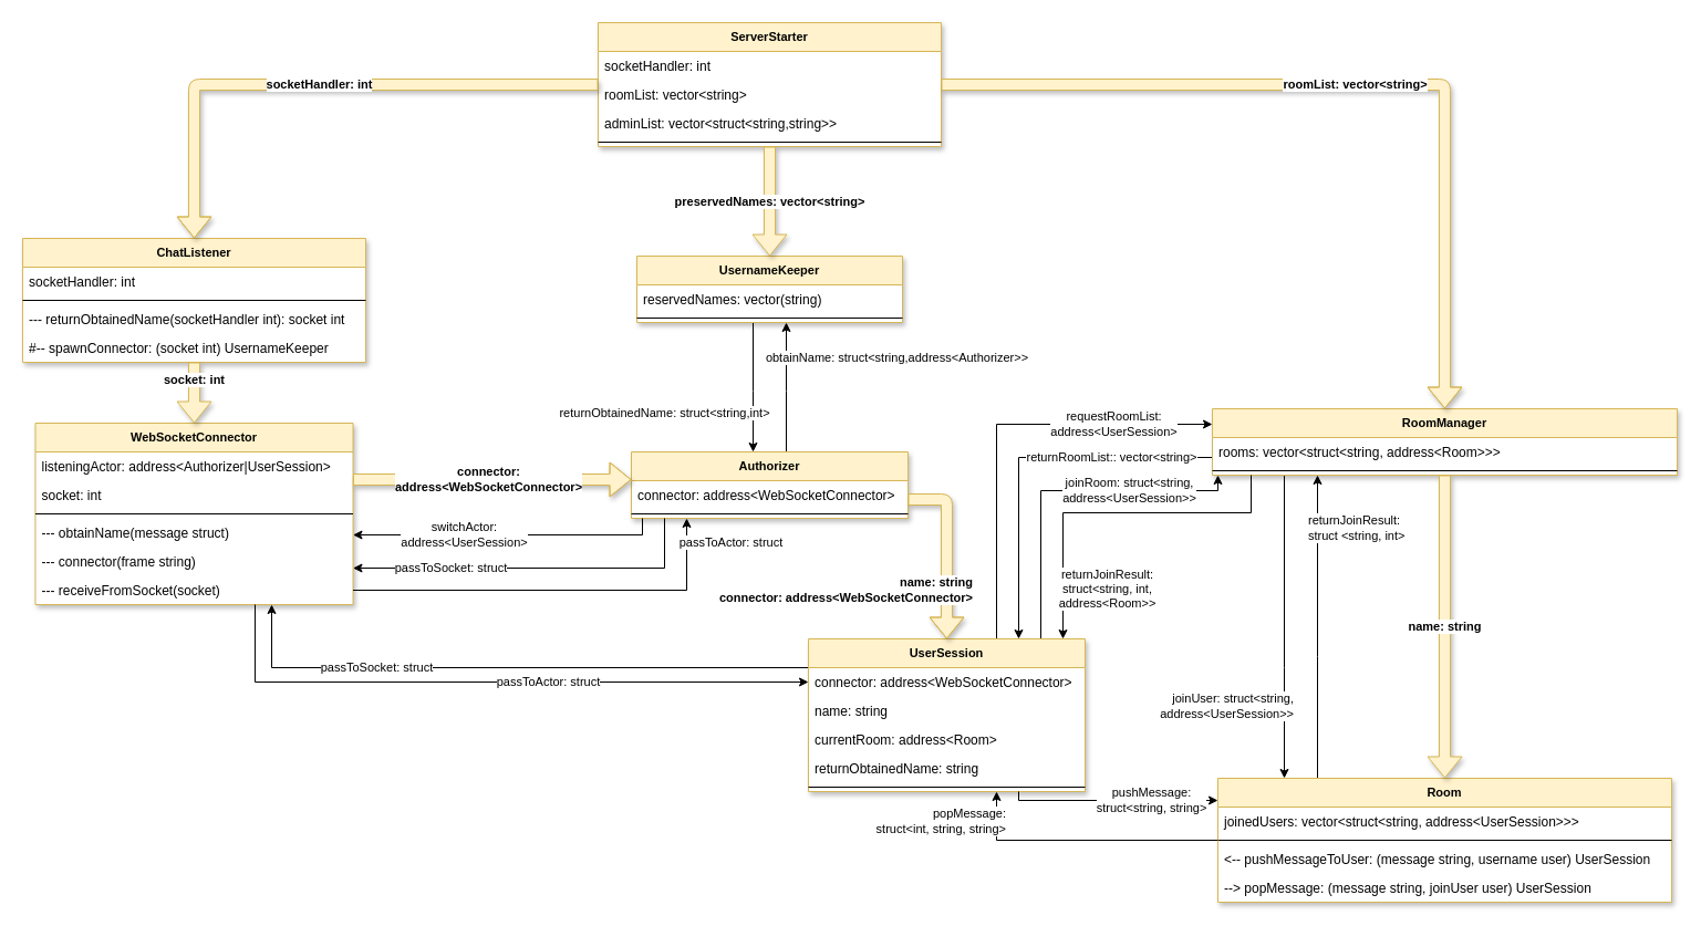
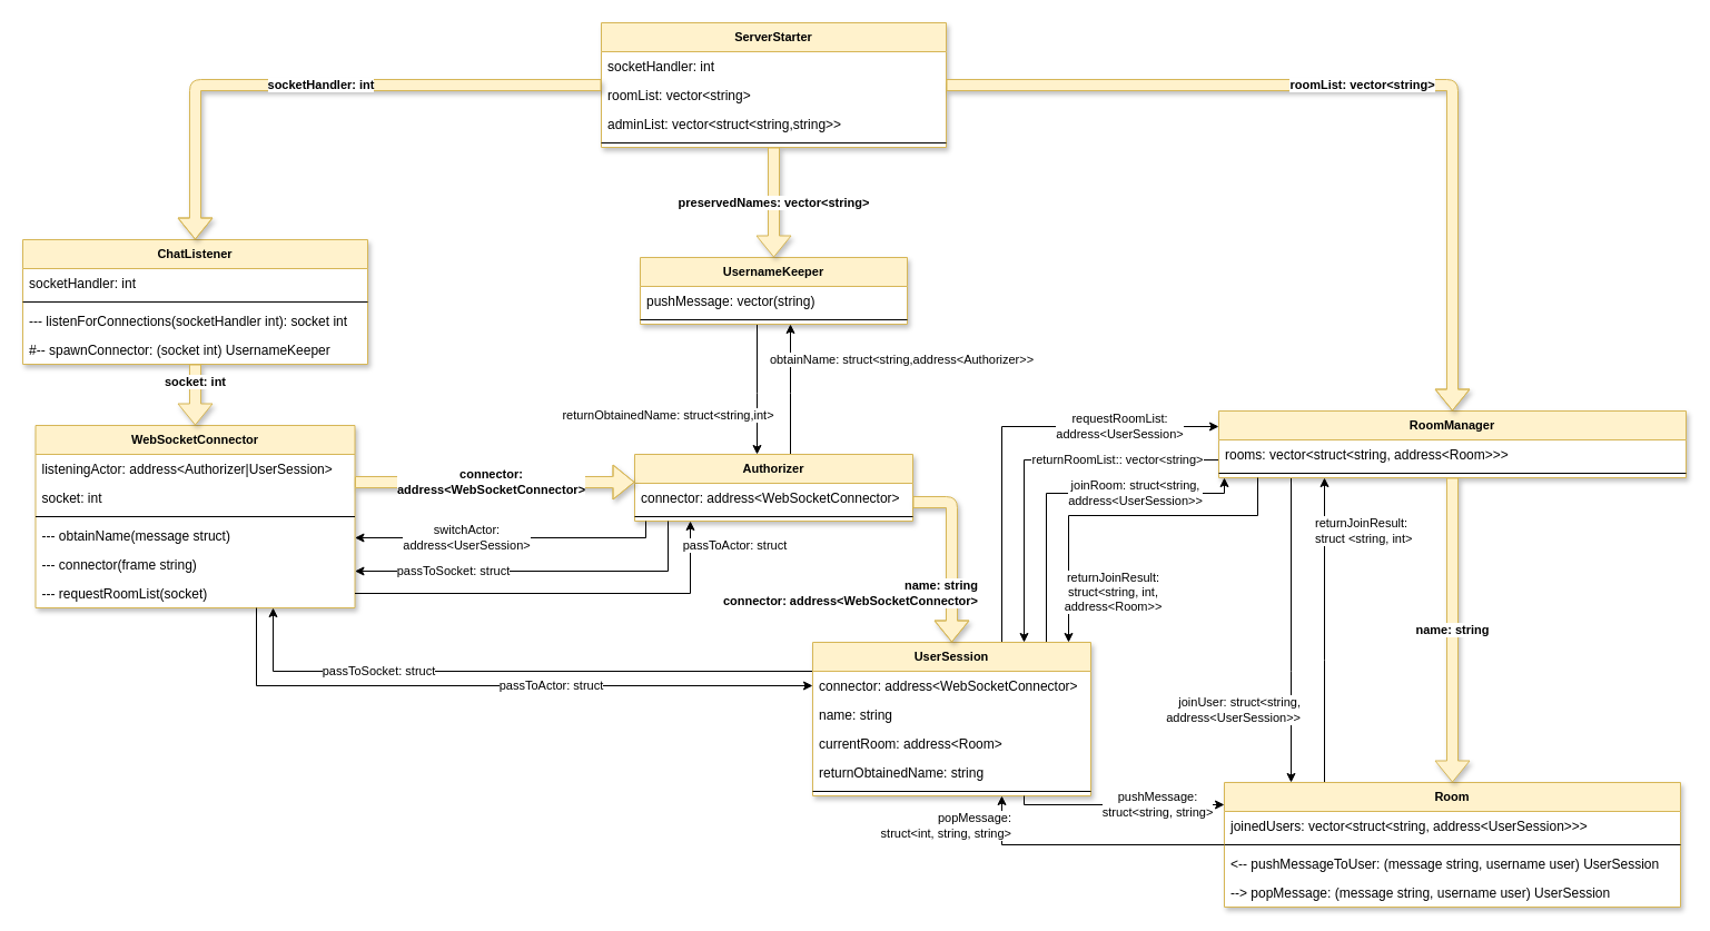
- <mxCell id="20" value="reservedNames: vector(string)" style="text;strokeColor=none;fillColor=none;align=left;verticalAlign=top;spacingLeft=4;spacingRight=4;overflow=hidden;rotatable=0;points=[[0,0.5],[1,0.5]];portConstraint=eastwest;" parent="19" vertex="1"><mxGeometry y="26" width="240" height="26" as="geometry" /></mxCell>
+ <mxCell id="20" value="pushMessage: vector(string)" style="text;strokeColor=none;fillColor=none;align=left;verticalAlign=top;spacingLeft=4;spacingRight=4;overflow=hidden;rotatable=0;points=[[0,0.5],[1,0.5]];portConstraint=eastwest;" parent="19" vertex="1"><mxGeometry y="26" width="240" height="26" as="geometry" /></mxCell>
- <mxCell id="5" value="--- returnObtainedName(socketHandler int): socket int" style="text;strokeColor=none;fillColor=none;align=left;verticalAlign=top;spacingLeft=4;spacingRight=4;overflow=hidden;rotatable=0;points=[[0,0.5],[1,0.5]];portConstraint=eastwest;" parent="2" vertex="1"><mxGeometry y="60" width="310" height="26" as="geometry" /></mxCell>
+ <mxCell id="5" value="--- listenForConnections(socketHandler int): socket int" style="text;strokeColor=none;fillColor=none;align=left;verticalAlign=top;spacingLeft=4;spacingRight=4;overflow=hidden;rotatable=0;points=[[0,0.5],[1,0.5]];portConstraint=eastwest;" parent="2" vertex="1"><mxGeometry y="60" width="310" height="26" as="geometry" /></mxCell>
- <mxCell id="13" value="--- receiveFromSocket(socket)&#10;" style="text;strokeColor=none;fillColor=none;align=left;verticalAlign=top;spacingLeft=4;spacingRight=4;overflow=hidden;rotatable=0;points=[[0,0.5],[1,0.5]];portConstraint=eastwest;" parent="7" vertex="1"><mxGeometry y="138" width="287" height="26" as="geometry" /></mxCell>
+ <mxCell id="13" value="--- requestRoomList(socket)&#10;" style="text;strokeColor=none;fillColor=none;align=left;verticalAlign=top;spacingLeft=4;spacingRight=4;overflow=hidden;rotatable=0;points=[[0,0.5],[1,0.5]];portConstraint=eastwest;" parent="7" vertex="1"><mxGeometry y="138" width="287" height="26" as="geometry" /></mxCell>
- <mxCell id="33" value="--&gt; popMessage: (message string, joinUser user) UserSession" style="text;strokeColor=none;fillColor=none;align=left;verticalAlign=top;spacingLeft=4;spacingRight=4;overflow=hidden;rotatable=0;points=[[0,0.5],[1,0.5]];portConstraint=eastwest;" parent="29" vertex="1"><mxGeometry y="86" width="410" height="26" as="geometry" /></mxCell>
+ <mxCell id="33" value="--&gt; popMessage: (message string, username user) UserSession" style="text;strokeColor=none;fillColor=none;align=left;verticalAlign=top;spacingLeft=4;spacingRight=4;overflow=hidden;rotatable=0;points=[[0,0.5],[1,0.5]];portConstraint=eastwest;" parent="29" vertex="1"><mxGeometry y="86" width="410" height="26" as="geometry" /></mxCell>
